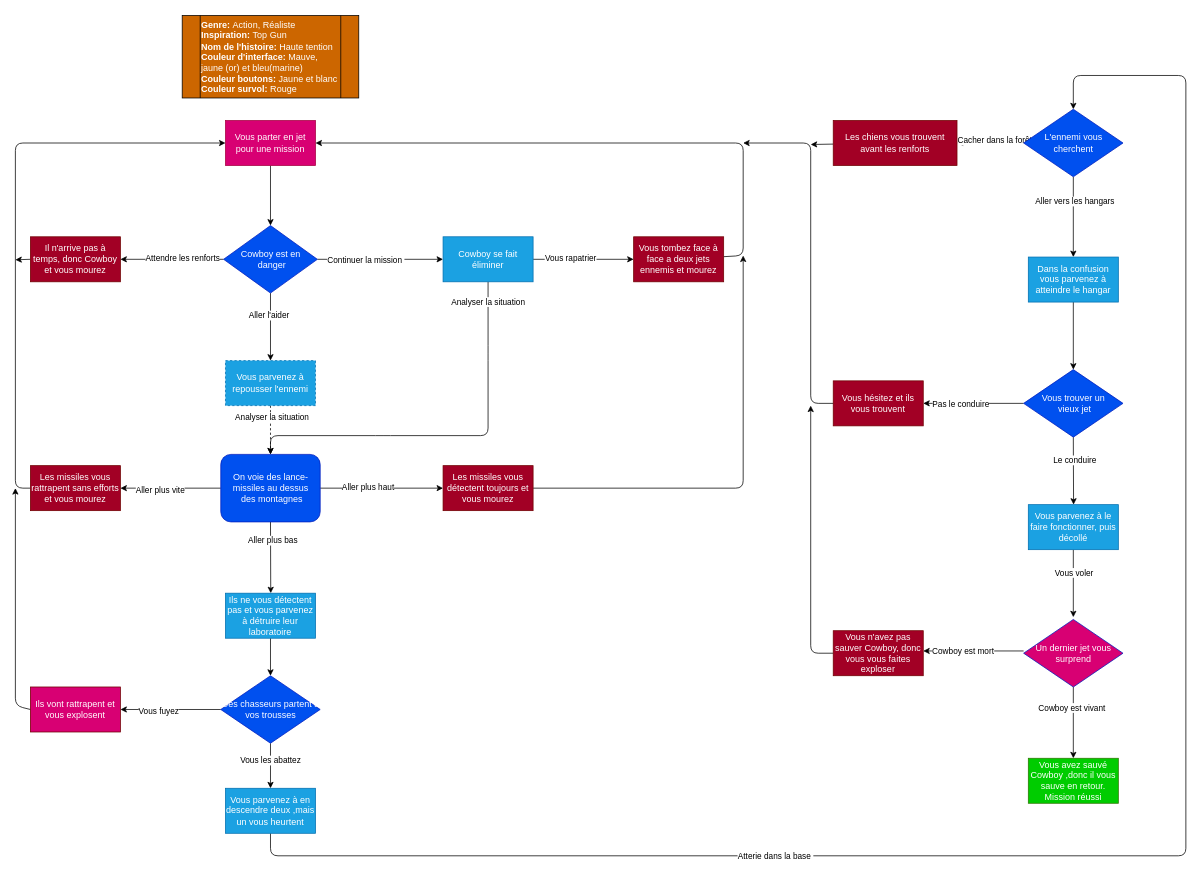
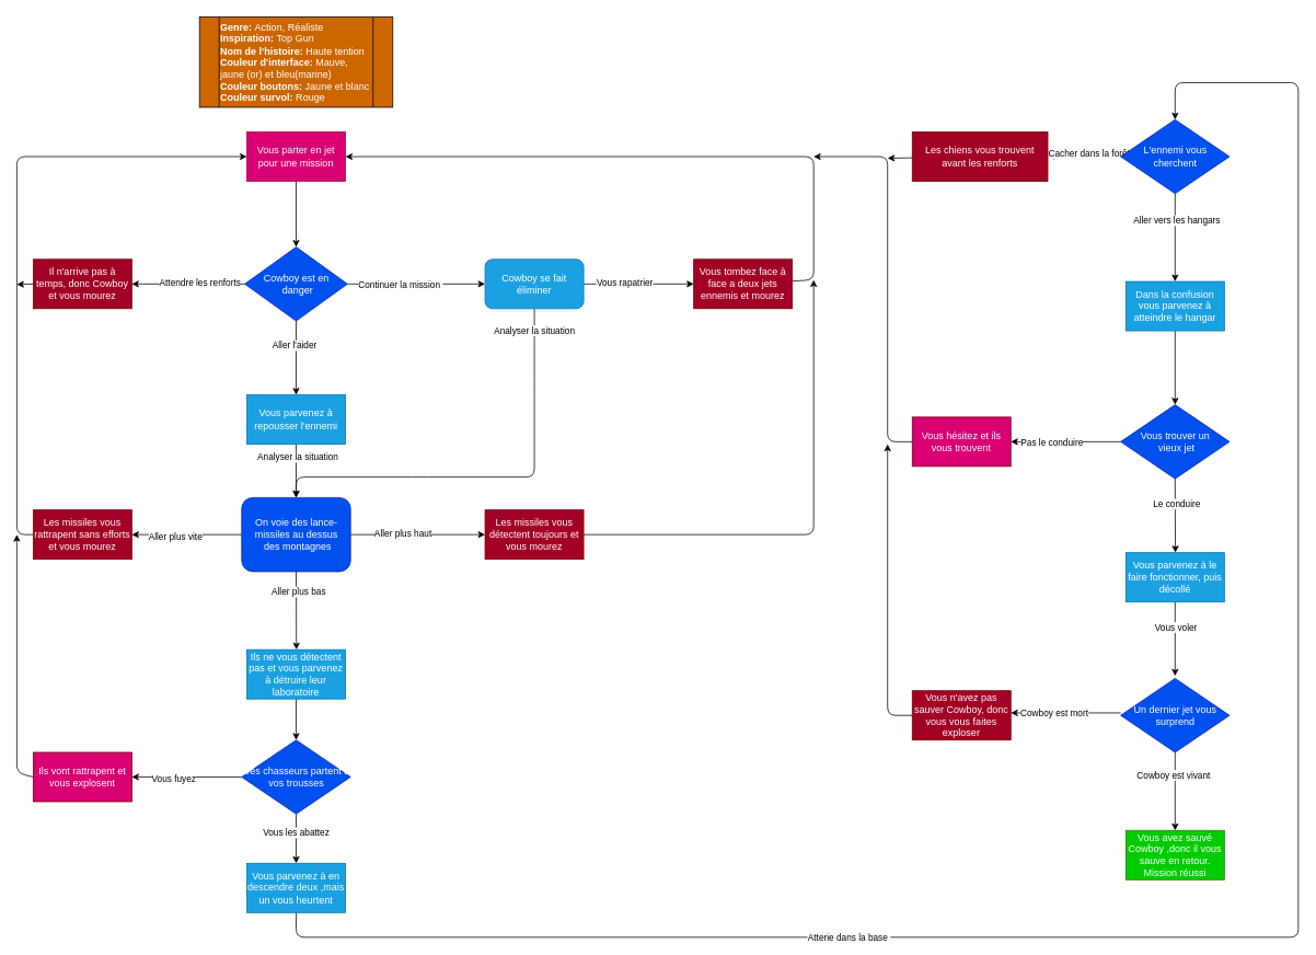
- <mxCell id="29" value="Cowboy se fait éliminer" style="whiteSpace=wrap;html=1;fillColor=#1ba1e2;fontColor=#ffffff;strokeColor=#006EAF;" parent="1" vertex="1"><mxGeometry x="590" y="315" width="120" height="60" as="geometry" /></mxCell>
+ <mxCell id="29" value="Cowboy se fait éliminer" style="whiteSpace=wrap;html=1;fillColor=#1ba1e2;fontColor=#ffffff;strokeColor=#006EAF;rounded=1;" parent="1" vertex="1"><mxGeometry x="590" y="315" width="120" height="60" as="geometry" /></mxCell>
- <mxCell id="17" value="Vous parvenez à repousser l'ennemi" style="whiteSpace=wrap;html=1;fillColor=#1ba1e2;fontColor=#ffffff;strokeColor=#006EAF;dashed=1;" parent="1" vertex="1"><mxGeometry x="300" y="480" width="120" height="60" as="geometry" /></mxCell>
+ <mxCell id="17" value="Vous parvenez à repousser l'ennemi" style="whiteSpace=wrap;html=1;fillColor=#1ba1e2;fontColor=#ffffff;strokeColor=#006EAF;" parent="1" vertex="1"><mxGeometry x="300" y="480" width="120" height="60" as="geometry" /></mxCell>
- <mxCell id="61" value="Vous hésitez et ils vous trouvent" style="whiteSpace=wrap;html=1;fillColor=#a20025;fontColor=#ffffff;strokeColor=#6F0000;" parent="1" vertex="1"><mxGeometry x="1110" y="507" width="120" height="60" as="geometry" /></mxCell>
+ <mxCell id="61" value="Vous hésitez et ils vous trouvent" style="whiteSpace=wrap;html=1;fillColor=#d80073;fontColor=#ffffff;strokeColor=#6F0000;" parent="1" vertex="1"><mxGeometry x="1110" y="507" width="120" height="60" as="geometry" /></mxCell>
- <mxCell id="13" style="edgeStyle=none;html=1;exitX=0.5;exitY=1;exitDx=0;exitDy=0;entryX=0.5;entryY=0;entryDx=0;entryDy=0;dashed=1;" parent="1" source="17" target="24" edge="1"><mxGeometry relative="1" as="geometry" /></mxCell>
+ <mxCell id="13" style="edgeStyle=none;html=1;exitX=0.5;exitY=1;exitDx=0;exitDy=0;entryX=0.5;entryY=0;entryDx=0;entryDy=0;" parent="1" source="17" target="24" edge="1"><mxGeometry relative="1" as="geometry" /></mxCell>
- <mxCell id="69" value="Un dernier jet vous surprend" style="rhombus;whiteSpace=wrap;html=1;align=center;fillColor=#d80073;fontColor=#ffffff;strokeColor=#001DBC;" parent="1" vertex="1"><mxGeometry x="1363.75" y="825" width="132.5" height="90" as="geometry" /></mxCell>
+ <mxCell id="69" value="Un dernier jet vous surprend" style="rhombus;whiteSpace=wrap;html=1;align=center;fillColor=#0050ef;fontColor=#ffffff;strokeColor=#001DBC;" parent="1" vertex="1"><mxGeometry x="1363.75" y="825" width="132.5" height="90" as="geometry" /></mxCell>
